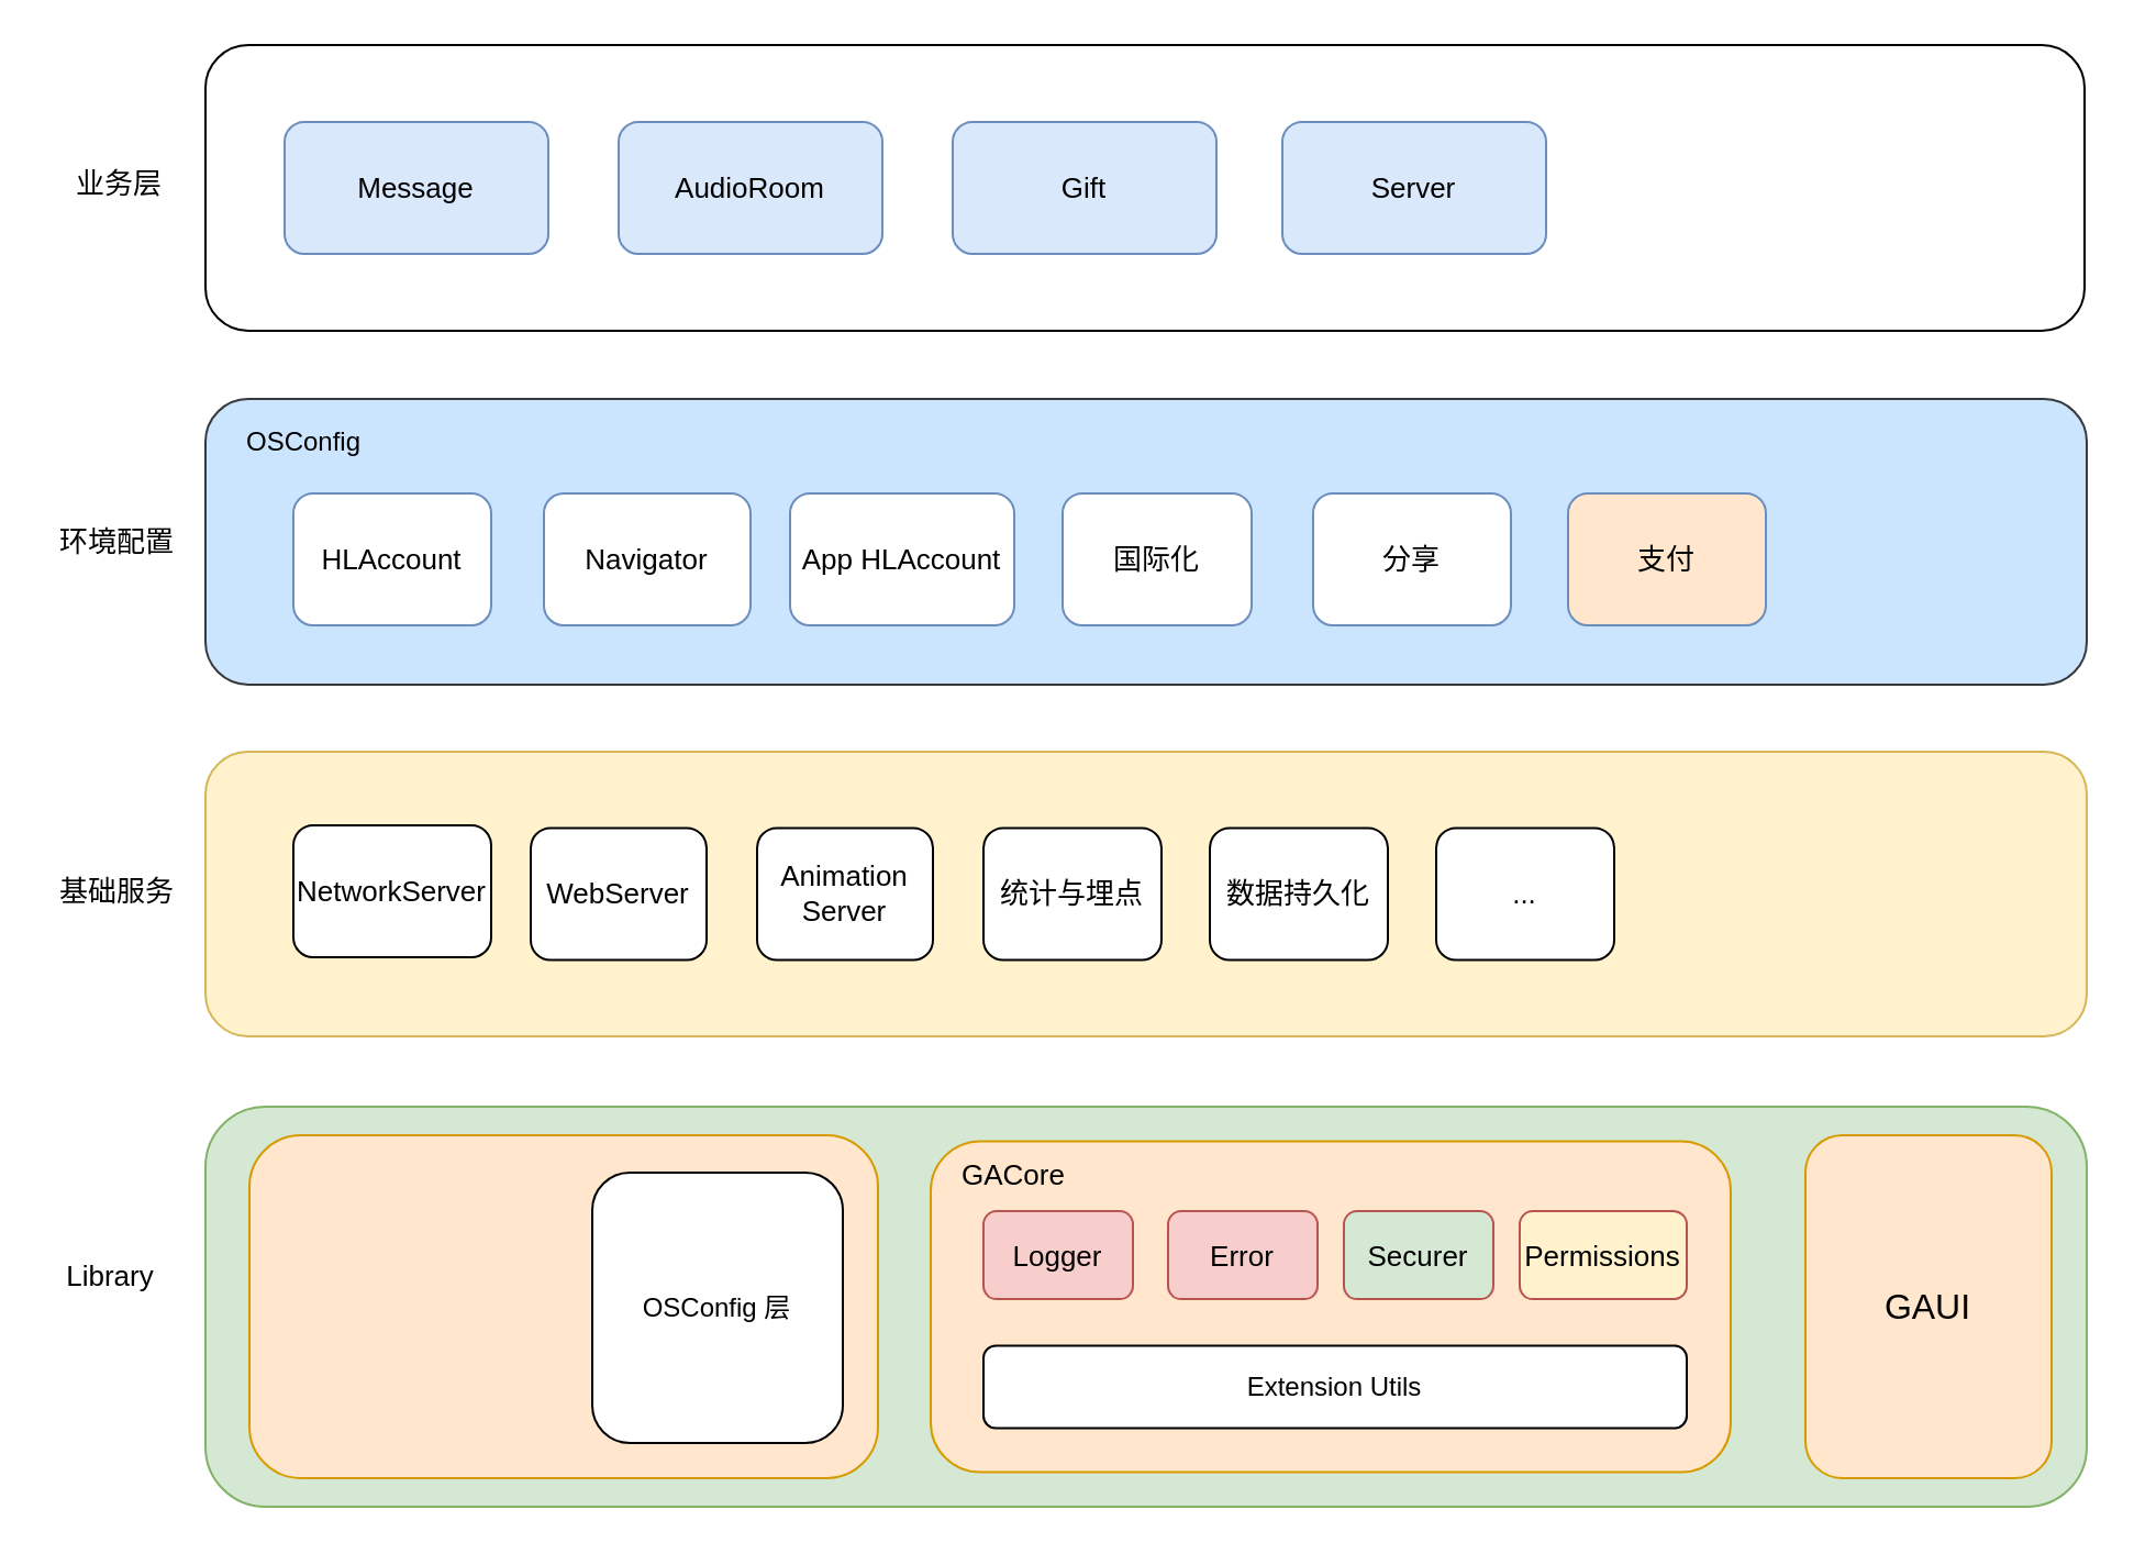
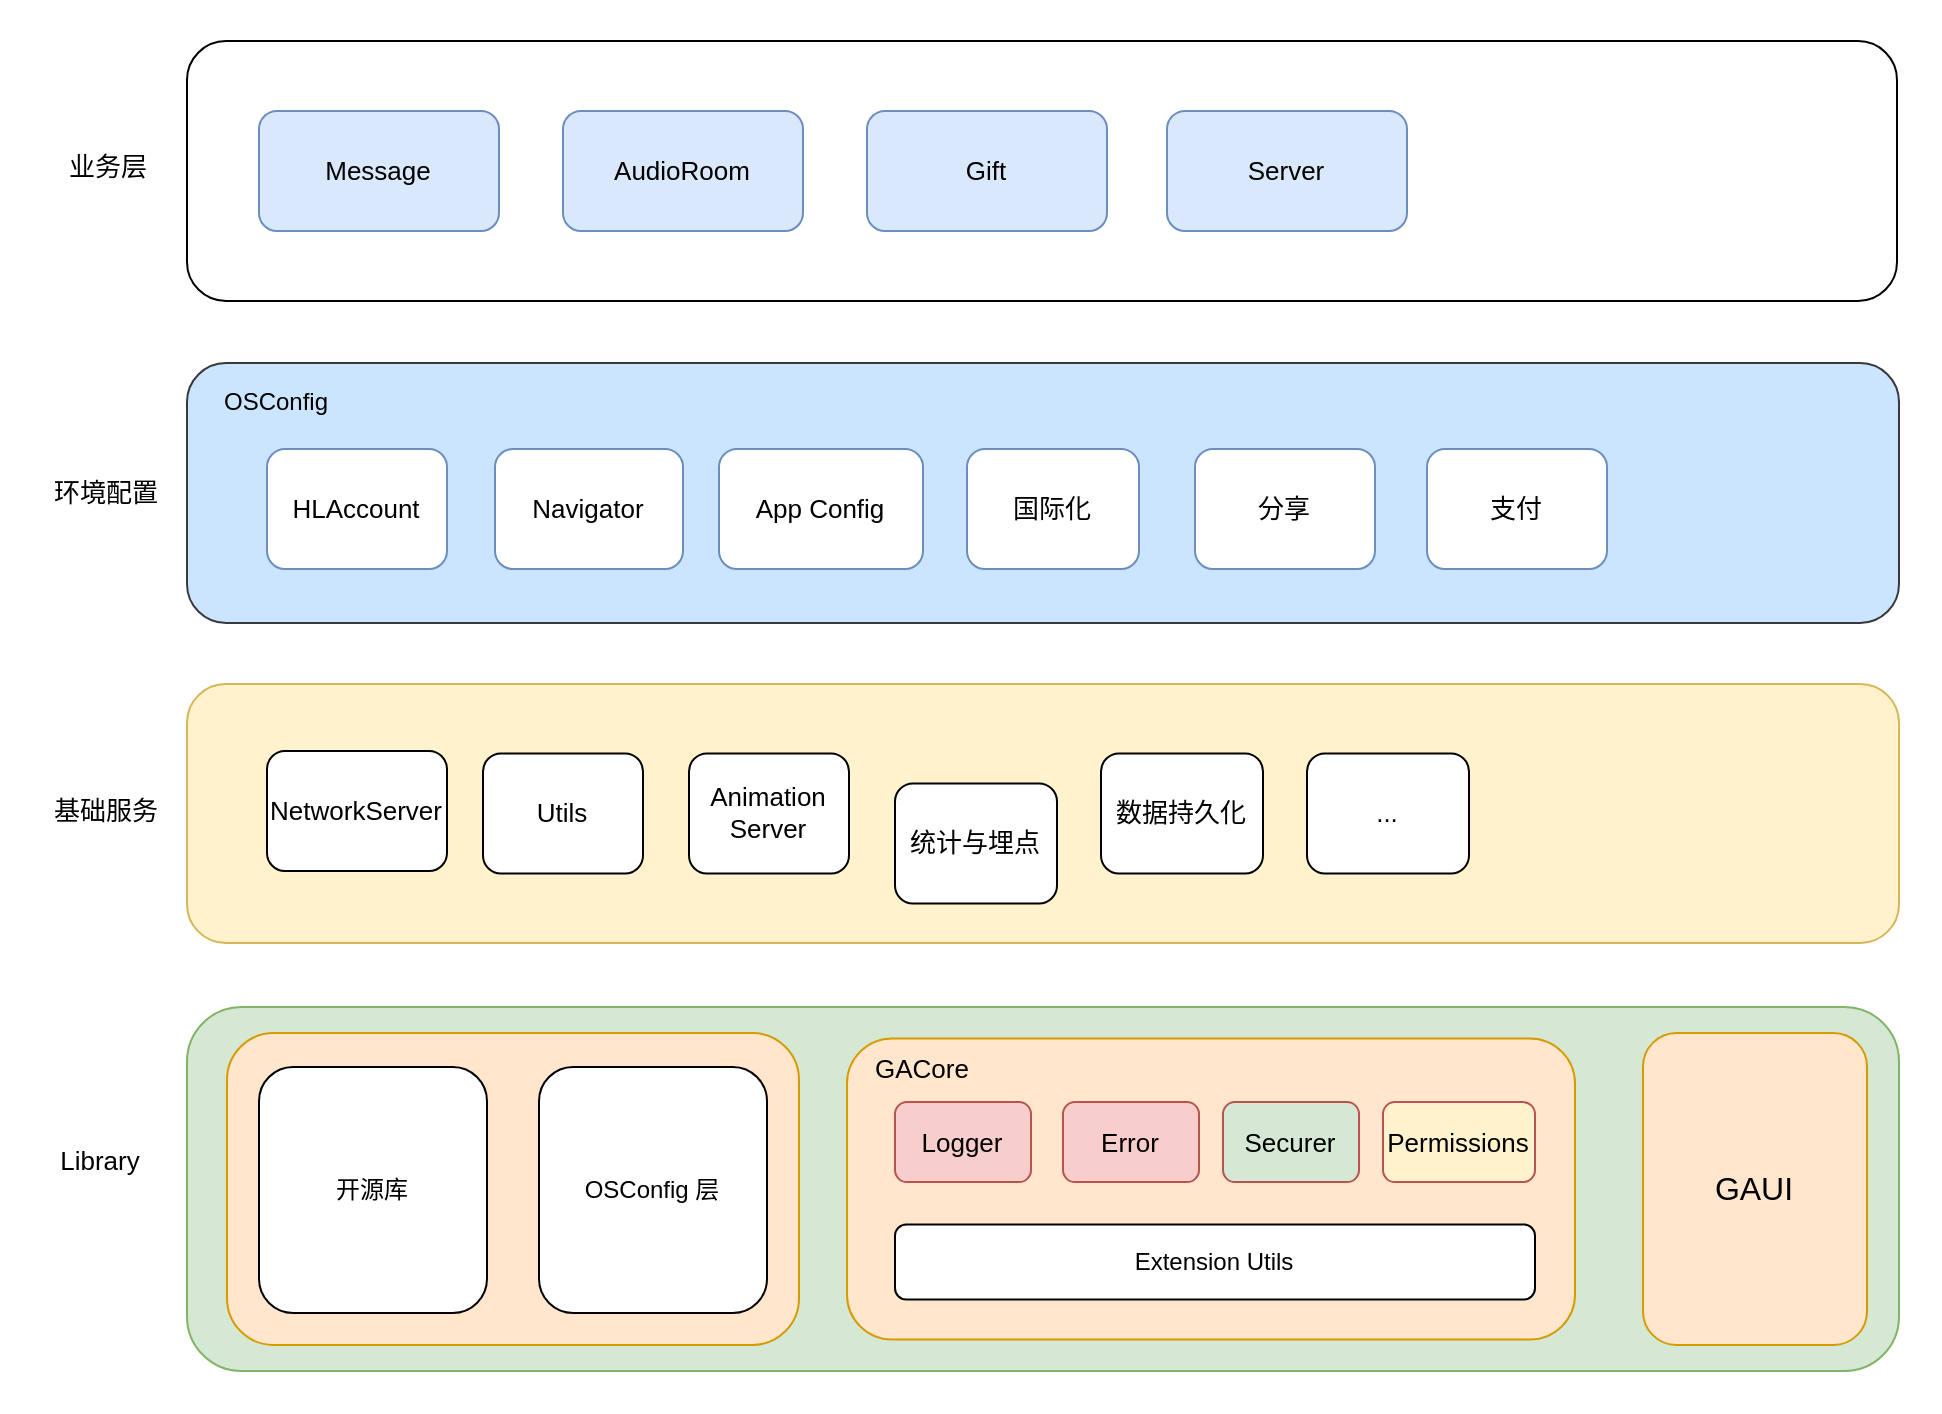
- <mxCell id="14" value="App HLAccount" style="rounded=1;whiteSpace=wrap;html=1;fontSize=13;strokeColor=#6c8ebf;fillColor=#FFFFFF;" parent="1" vertex="1"><mxGeometry x="359" y="224" width="102" height="60" as="geometry" /></mxCell>
+ <mxCell id="14" value="App Config" style="rounded=1;whiteSpace=wrap;html=1;fontSize=13;strokeColor=#6c8ebf;fillColor=#FFFFFF;" parent="1" vertex="1"><mxGeometry x="359" y="224" width="102" height="60" as="geometry" /></mxCell>
- <mxCell id="41" value="支付" style="rounded=1;whiteSpace=wrap;html=1;fontSize=13;strokeColor=#6c8ebf;fillColor=#ffe6cc;" parent="1" vertex="1"><mxGeometry x="713" y="224" width="90" height="60" as="geometry" /></mxCell>
+ <mxCell id="41" value="支付" style="rounded=1;whiteSpace=wrap;html=1;fontSize=13;strokeColor=#6c8ebf;fillColor=#FFFFFF;" parent="1" vertex="1"><mxGeometry x="713" y="224" width="90" height="60" as="geometry" /></mxCell>
- <mxCell id="5" value="WebServer" style="rounded=1;whiteSpace=wrap;html=1;fontSize=13;strokeColor=default;" parent="1" vertex="1"><mxGeometry x="241" y="376.25" width="80" height="60" as="geometry" /></mxCell>
+ <mxCell id="5" value="Utils" style="rounded=1;whiteSpace=wrap;html=1;fontSize=13;strokeColor=default;" parent="1" vertex="1"><mxGeometry x="241" y="376.25" width="80" height="60" as="geometry" /></mxCell>
- <mxCell id="7" value="统计与埋点" style="rounded=1;whiteSpace=wrap;html=1;fontSize=13;strokeColor=default;" parent="1" vertex="1"><mxGeometry x="447" y="376.25" width="81" height="60" as="geometry" /></mxCell>
+ <mxCell id="7" value="统计与埋点" style="rounded=1;whiteSpace=wrap;html=1;fontSize=13;strokeColor=default;" parent="1" vertex="1"><mxGeometry x="447" y="391.25" width="81" height="60" as="geometry" /></mxCell>
+ <mxCell id="27" value="开源库" style="rounded=1;whiteSpace=wrap;html=1;" parent="25" vertex="1"><mxGeometry x="16" y="17.02" width="114" height="122.99" as="geometry" /></mxCell>
